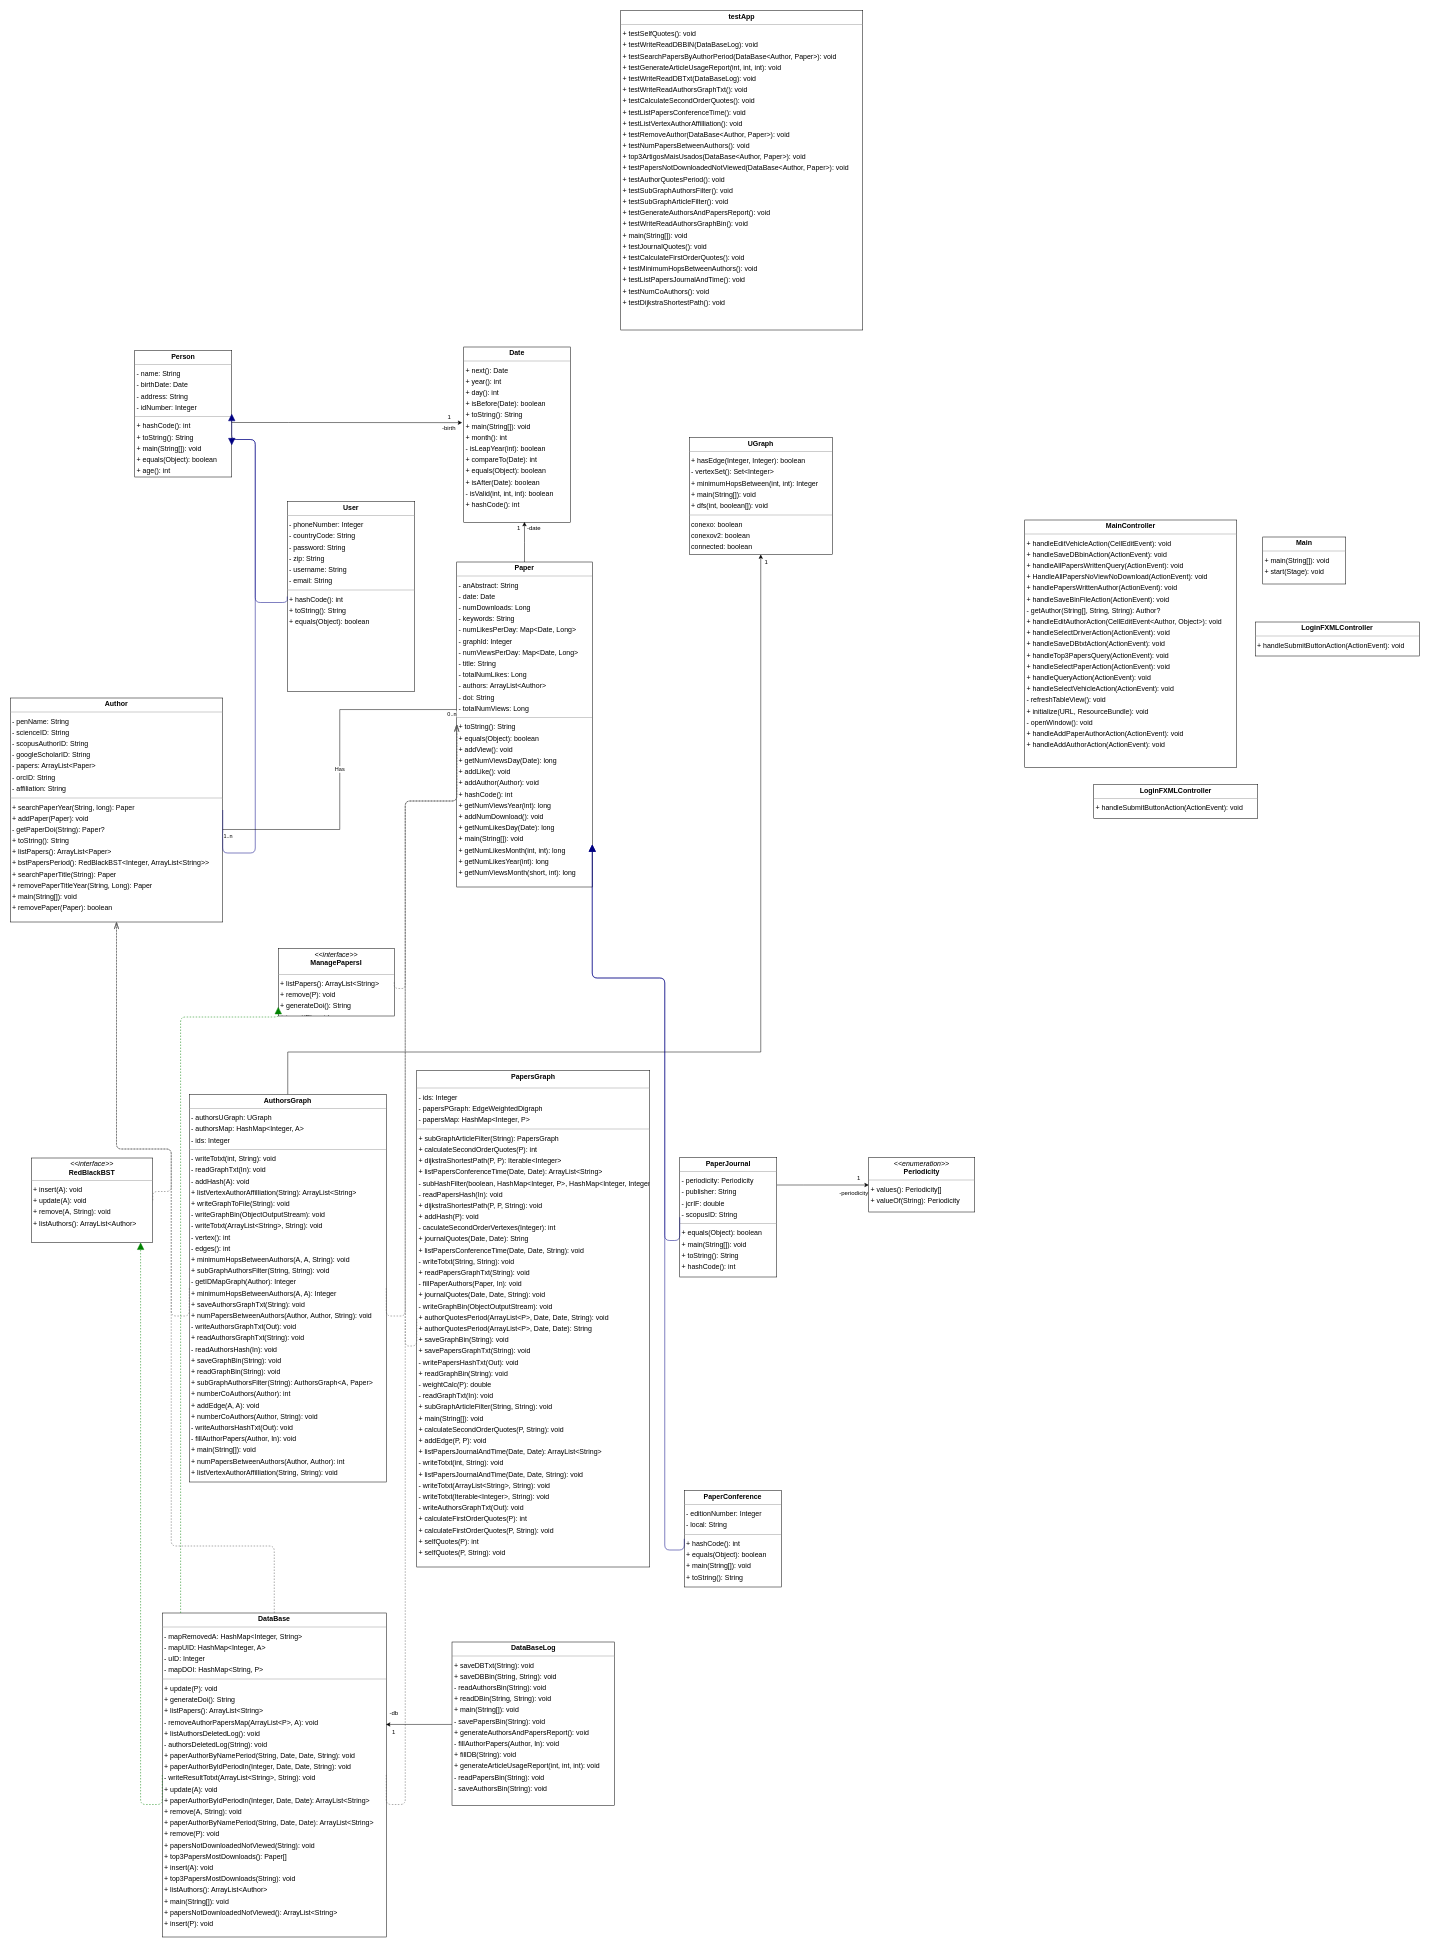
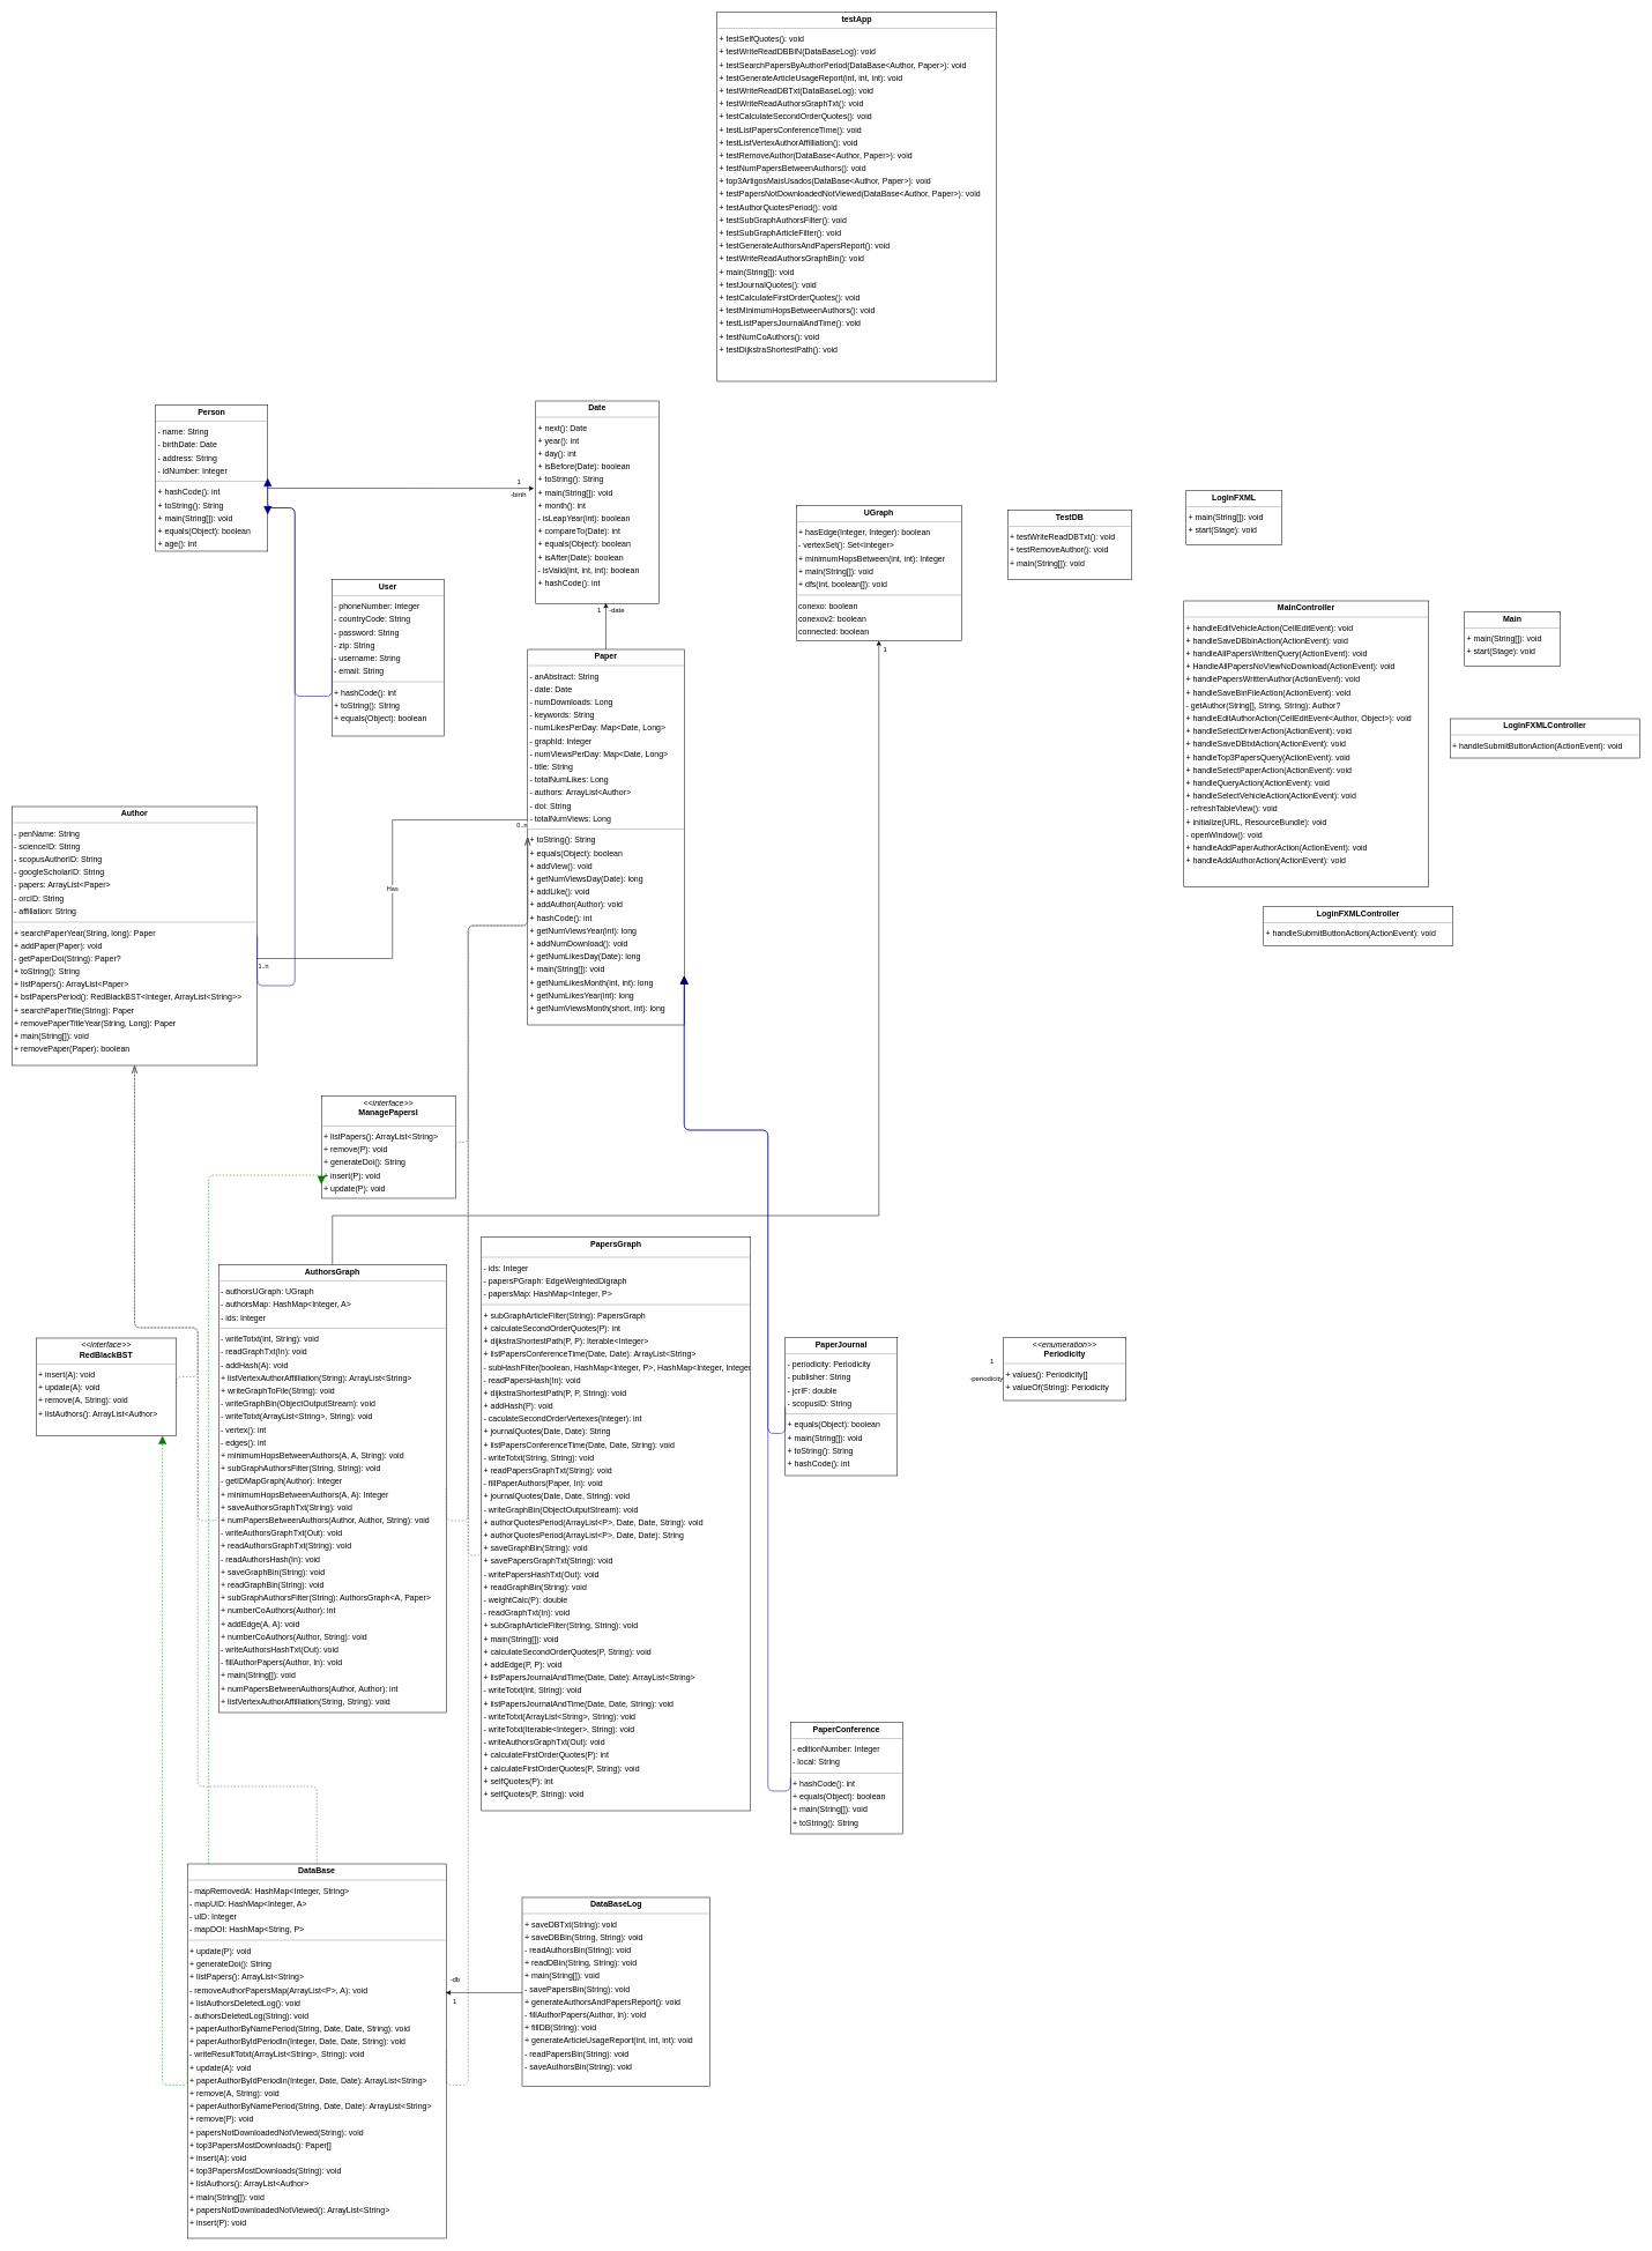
+ <mxCell id="8" value="&lt;p style=&quot;margin:0px;margin-top:4px;text-align:center;&quot;&gt;&lt;b&gt;LoginFXML&lt;/b&gt;&lt;/p&gt;&lt;hr size=&quot;1&quot;/&gt;&lt;p style=&quot;margin:0 0 0 4px;line-height:1.6;&quot;&gt;+ main(String[]): void&lt;br/&gt;+ start(Stage): void&lt;/p&gt;" style="verticalAlign=top;align=left;overflow=fill;fontSize=14;fontFamily=Helvetica;html=1;rounded=0;shadow=0;comic=0;labelBackgroundColor=none;strokeWidth=1;" vertex="1" parent="1"><mxGeometry x="2053" y="848" width="166" height="94" as="geometry" /></mxCell>
+ <mxCell id="21" value="&lt;p style=&quot;margin:0px;margin-top:4px;text-align:center;&quot;&gt;&lt;b&gt;TestDB&lt;/b&gt;&lt;/p&gt;&lt;hr size=&quot;1&quot;/&gt;&lt;p style=&quot;margin:0 0 0 4px;line-height:1.6;&quot;&gt;+ testWriteReadDBTxt(): void&lt;br/&gt;+ testRemoveAuthor(): void&lt;br/&gt;+ main(String[]): void&lt;/p&gt;" style="verticalAlign=top;align=left;overflow=fill;fontSize=14;fontFamily=Helvetica;html=1;rounded=0;shadow=0;comic=0;labelBackgroundColor=none;strokeWidth=1;" vertex="1" parent="1"><mxGeometry x="1744" y="882" width="215" height="120" as="geometry" /></mxCell>
- <mxCell id="11" value="&lt;p style=&quot;margin:0px;margin-top:4px;text-align:center;&quot;&gt;&lt;b&gt;Main&lt;/b&gt;&lt;/p&gt;&lt;hr size=&quot;1&quot;/&gt;&lt;p style=&quot;margin:0 0 0 4px;line-height:1.6;&quot;&gt;+ main(String[]): void&lt;br/&gt;+ start(Stage): void&lt;/p&gt;" style="verticalAlign=top;align=left;overflow=fill;fontSize=14;fontFamily=Helvetica;html=1;rounded=0;shadow=0;comic=0;labelBackgroundColor=none;strokeWidth=1;" vertex="1" parent="1"><mxGeometry x="2525" y="1073" width="166" height="94" as="geometry" /></mxCell>
+ <mxCell id="11" value="&lt;p style=&quot;margin:0px;margin-top:4px;text-align:center;&quot;&gt;&lt;b&gt;Main&lt;/b&gt;&lt;/p&gt;&lt;hr size=&quot;1&quot;/&gt;&lt;p style=&quot;margin:0 0 0 4px;line-height:1.6;&quot;&gt;+ main(String[]): void&lt;br/&gt;+ start(Stage): void&lt;/p&gt;" style="verticalAlign=top;align=left;overflow=fill;fontSize=14;fontFamily=Helvetica;html=1;rounded=0;shadow=0;comic=0;labelBackgroundColor=none;strokeWidth=1;" vertex="1" parent="1"><mxGeometry x="2535" y="1058" width="166" height="94" as="geometry" /></mxCell>
- <mxCell id="23" value="&lt;p style=&quot;margin:0px;margin-top:4px;text-align:center;&quot;&gt;&lt;b&gt;User&lt;/b&gt;&lt;/p&gt;&lt;hr size=&quot;1&quot;&gt;&lt;p style=&quot;margin:0 0 0 4px;line-height:1.6;&quot;&gt;- phoneNumber: Integer&lt;br&gt;- countryCode: String&lt;br&gt;- password: String&lt;br&gt;- zip: String&lt;br&gt;- username: String&lt;br&gt;- email: String&lt;/p&gt;&lt;hr size=&quot;1&quot;&gt;&lt;p style=&quot;margin:0 0 0 4px;line-height:1.6;&quot;&gt;+ hashCode(): int&lt;br&gt;+ toString(): String&lt;br&gt;+ equals(Object): boolean&lt;/p&gt;&lt;p style=&quot;margin:0 0 0 4px;line-height:1.6;&quot;&gt;&lt;br&gt;&lt;/p&gt;" style="verticalAlign=top;align=left;overflow=fill;fontSize=14;fontFamily=Helvetica;html=1;rounded=0;shadow=0;comic=0;labelBackgroundColor=none;strokeWidth=1;" vertex="1" parent="1"><mxGeometry x="574" y="1002" width="255" height="380" as="geometry" /></mxCell>
+ <mxCell id="23" value="&lt;p style=&quot;margin:0px;margin-top:4px;text-align:center;&quot;&gt;&lt;b&gt;User&lt;/b&gt;&lt;/p&gt;&lt;hr size=&quot;1&quot;&gt;&lt;p style=&quot;margin:0 0 0 4px;line-height:1.6;&quot;&gt;- phoneNumber: Integer&lt;br&gt;- countryCode: String&lt;br&gt;- password: String&lt;br&gt;- zip: String&lt;br&gt;- username: String&lt;br&gt;- email: String&lt;/p&gt;&lt;hr size=&quot;1&quot;&gt;&lt;p style=&quot;margin:0 0 0 4px;line-height:1.6;&quot;&gt;+ hashCode(): int&lt;br&gt;+ toString(): String&lt;br&gt;+ equals(Object): boolean&lt;/p&gt;&lt;p style=&quot;margin:0 0 0 4px;line-height:1.6;&quot;&gt;&lt;br&gt;&lt;/p&gt;" style="verticalAlign=top;align=left;overflow=fill;fontSize=14;fontFamily=Helvetica;html=1;rounded=0;shadow=0;comic=0;labelBackgroundColor=none;strokeWidth=1;" vertex="1" parent="1"><mxGeometry x="574" y="1002" width="194" height="271" as="geometry" /></mxCell>
- <mxCell id="14" value="&lt;p style=&quot;margin:0px;margin-top:4px;text-align:center;&quot;&gt;&lt;i&gt;&amp;lt;&amp;lt;interface&amp;gt;&amp;gt;&lt;/i&gt;&lt;br/&gt;&lt;b&gt;ManagePapersI&lt;P&gt;&lt;/b&gt;&lt;/p&gt;&lt;hr size=&quot;1&quot;/&gt;&lt;p style=&quot;margin:0 0 0 4px;line-height:1.6;&quot;&gt;+ listPapers(): ArrayList&amp;lt;String&amp;gt;&lt;br/&gt;+ remove(P): void&lt;br/&gt;+ generateDoi(): String&lt;br/&gt;+ insert(P): void&lt;br/&gt;+ update(P): void&lt;/p&gt;" style="verticalAlign=top;align=left;overflow=fill;fontSize=14;fontFamily=Helvetica;html=1;rounded=0;shadow=0;comic=0;labelBackgroundColor=none;strokeWidth=1;" vertex="1" parent="1"><mxGeometry x="556" y="1896" width="232" height="135" as="geometry" /></mxCell>
+ <mxCell id="14" value="&lt;p style=&quot;margin:0px;margin-top:4px;text-align:center;&quot;&gt;&lt;i&gt;&amp;lt;&amp;lt;interface&amp;gt;&amp;gt;&lt;/i&gt;&lt;br/&gt;&lt;b&gt;ManagePapersI&lt;P&gt;&lt;/b&gt;&lt;/p&gt;&lt;hr size=&quot;1&quot;/&gt;&lt;p style=&quot;margin:0 0 0 4px;line-height:1.6;&quot;&gt;+ listPapers(): ArrayList&amp;lt;String&amp;gt;&lt;br/&gt;+ remove(P): void&lt;br/&gt;+ generateDoi(): String&lt;br/&gt;+ insert(P): void&lt;br/&gt;+ update(P): void&lt;/p&gt;" style="verticalAlign=top;align=left;overflow=fill;fontSize=14;fontFamily=Helvetica;html=1;rounded=0;shadow=0;comic=0;labelBackgroundColor=none;strokeWidth=1;" vertex="1" parent="1"><mxGeometry x="556" y="1896" width="232" height="177" as="geometry" /></mxCell>
- <mxCell id="17" style="edgeStyle=orthogonalEdgeStyle;rounded=0;orthogonalLoop=1;jettySize=auto;html=1;" edge="1" parent="1" source="18" target="51"><mxGeometry relative="1" as="geometry"><Array as="points"><mxPoint x="1607" y="2369" /><mxPoint x="1607" y="2369" /></Array></mxGeometry></mxCell>
